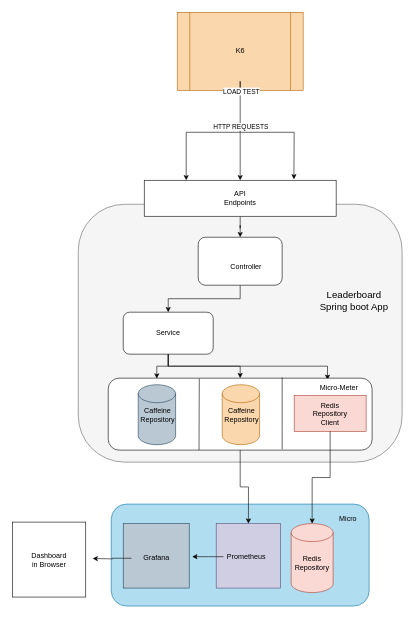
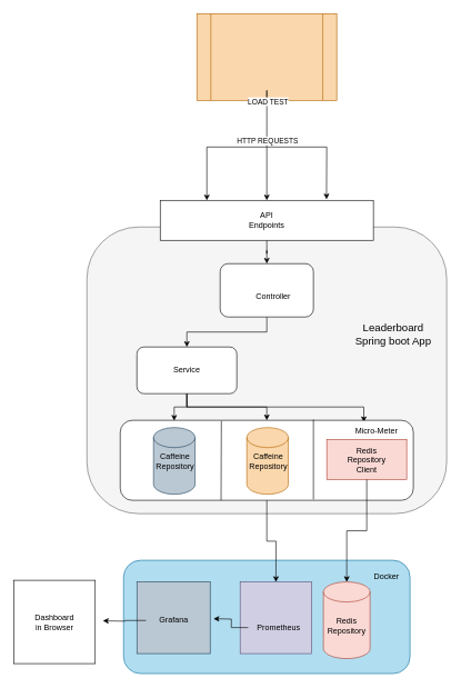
- <mxCell id="28" value="K6" style="text;html=1;align=center;verticalAlign=middle;whiteSpace=wrap;rounded=0;" parent="26" vertex="1"><mxGeometry x="52.5" y="32.5" width="105" height="65" as="geometry" /></mxCell>
- <mxCell id="13" value="Micro" style="text;html=1;align=center;verticalAlign=middle;whiteSpace=wrap;rounded=0;" parent="11" vertex="1"><mxGeometry x="360" width="70" height="50" as="geometry" /></mxCell>
+ <mxCell id="13" value="Docker" style="text;html=1;align=center;verticalAlign=middle;whiteSpace=wrap;rounded=0;" parent="11" vertex="1"><mxGeometry x="360" width="70" height="50" as="geometry" /></mxCell>
- <mxCell id="17" value="Prometheus" style="text;html=1;align=center;verticalAlign=middle;whiteSpace=wrap;rounded=0;fillColor=#d0cee2;strokeColor=none;" parent="14" vertex="1"><mxGeometry x="12.5" y="35.915" width="75" height="38.48" as="geometry" /></mxCell>
+ <mxCell id="17" value="Prometheus" style="text;html=1;align=center;verticalAlign=middle;whiteSpace=wrap;rounded=0;fillColor=#d0cee2;strokeColor=none;" parent="14" vertex="1"><mxGeometry x="12.5" y="35.915" width="90" height="65" as="geometry" /></mxCell>
